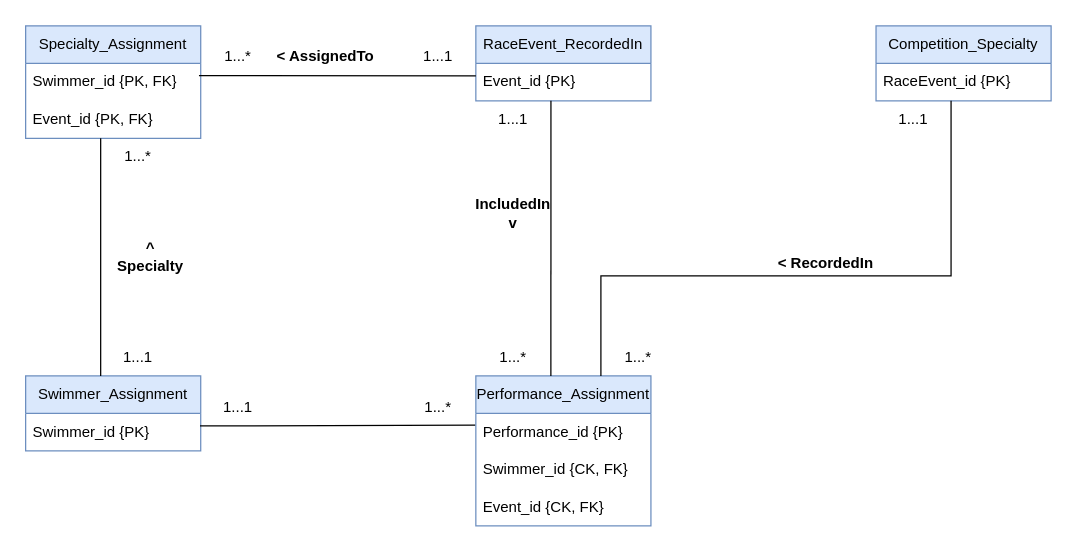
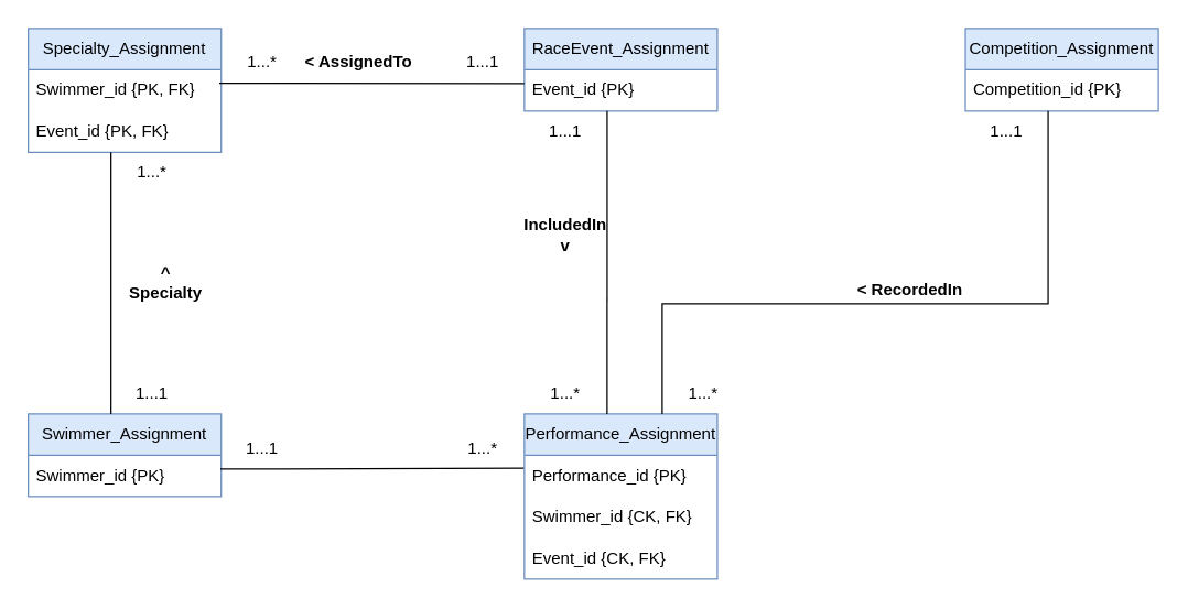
- <mxCell id="5" value="RaceEvent_RecordedIn" style="swimlane;fontStyle=0;childLayout=stackLayout;horizontal=1;startSize=30;horizontalStack=0;resizeParent=1;resizeParentMax=0;resizeLast=0;collapsible=1;marginBottom=0;whiteSpace=wrap;html=1;fillColor=#dae8fc;strokeColor=#6c8ebf;" vertex="1" parent="1"><mxGeometry x="380" y="20" width="140" height="60" as="geometry" /></mxCell>
+ <mxCell id="5" value="RaceEvent_Assignment" style="swimlane;fontStyle=0;childLayout=stackLayout;horizontal=1;startSize=30;horizontalStack=0;resizeParent=1;resizeParentMax=0;resizeLast=0;collapsible=1;marginBottom=0;whiteSpace=wrap;html=1;fillColor=#dae8fc;strokeColor=#6c8ebf;" vertex="1" parent="1"><mxGeometry x="380" y="20" width="140" height="60" as="geometry" /></mxCell>
- <mxCell id="7" value="Competition_Specialty" style="swimlane;fontStyle=0;childLayout=stackLayout;horizontal=1;startSize=30;horizontalStack=0;resizeParent=1;resizeParentMax=0;resizeLast=0;collapsible=1;marginBottom=0;whiteSpace=wrap;html=1;fillColor=#dae8fc;strokeColor=#6c8ebf;" vertex="1" parent="1"><mxGeometry x="700" y="20" width="140" height="60" as="geometry" /></mxCell>
+ <mxCell id="7" value="Competition_Assignment" style="swimlane;fontStyle=0;childLayout=stackLayout;horizontal=1;startSize=30;horizontalStack=0;resizeParent=1;resizeParentMax=0;resizeLast=0;collapsible=1;marginBottom=0;whiteSpace=wrap;html=1;fillColor=#dae8fc;strokeColor=#6c8ebf;" vertex="1" parent="1"><mxGeometry x="700" y="20" width="140" height="60" as="geometry" /></mxCell>
- <mxCell id="8" value="RaceEvent_id {PK}" style="text;strokeColor=none;fillColor=none;align=left;verticalAlign=middle;spacingLeft=4;spacingRight=4;overflow=hidden;points=[[0,0.5],[1,0.5]];portConstraint=eastwest;rotatable=0;whiteSpace=wrap;html=1;" vertex="1" parent="7"><mxGeometry y="30" width="140" height="30" as="geometry" /></mxCell>
+ <mxCell id="8" value="Competition_id {PK}" style="text;strokeColor=none;fillColor=none;align=left;verticalAlign=middle;spacingLeft=4;spacingRight=4;overflow=hidden;points=[[0,0.5],[1,0.5]];portConstraint=eastwest;rotatable=0;whiteSpace=wrap;html=1;" vertex="1" parent="7"><mxGeometry y="30" width="140" height="30" as="geometry" /></mxCell>
